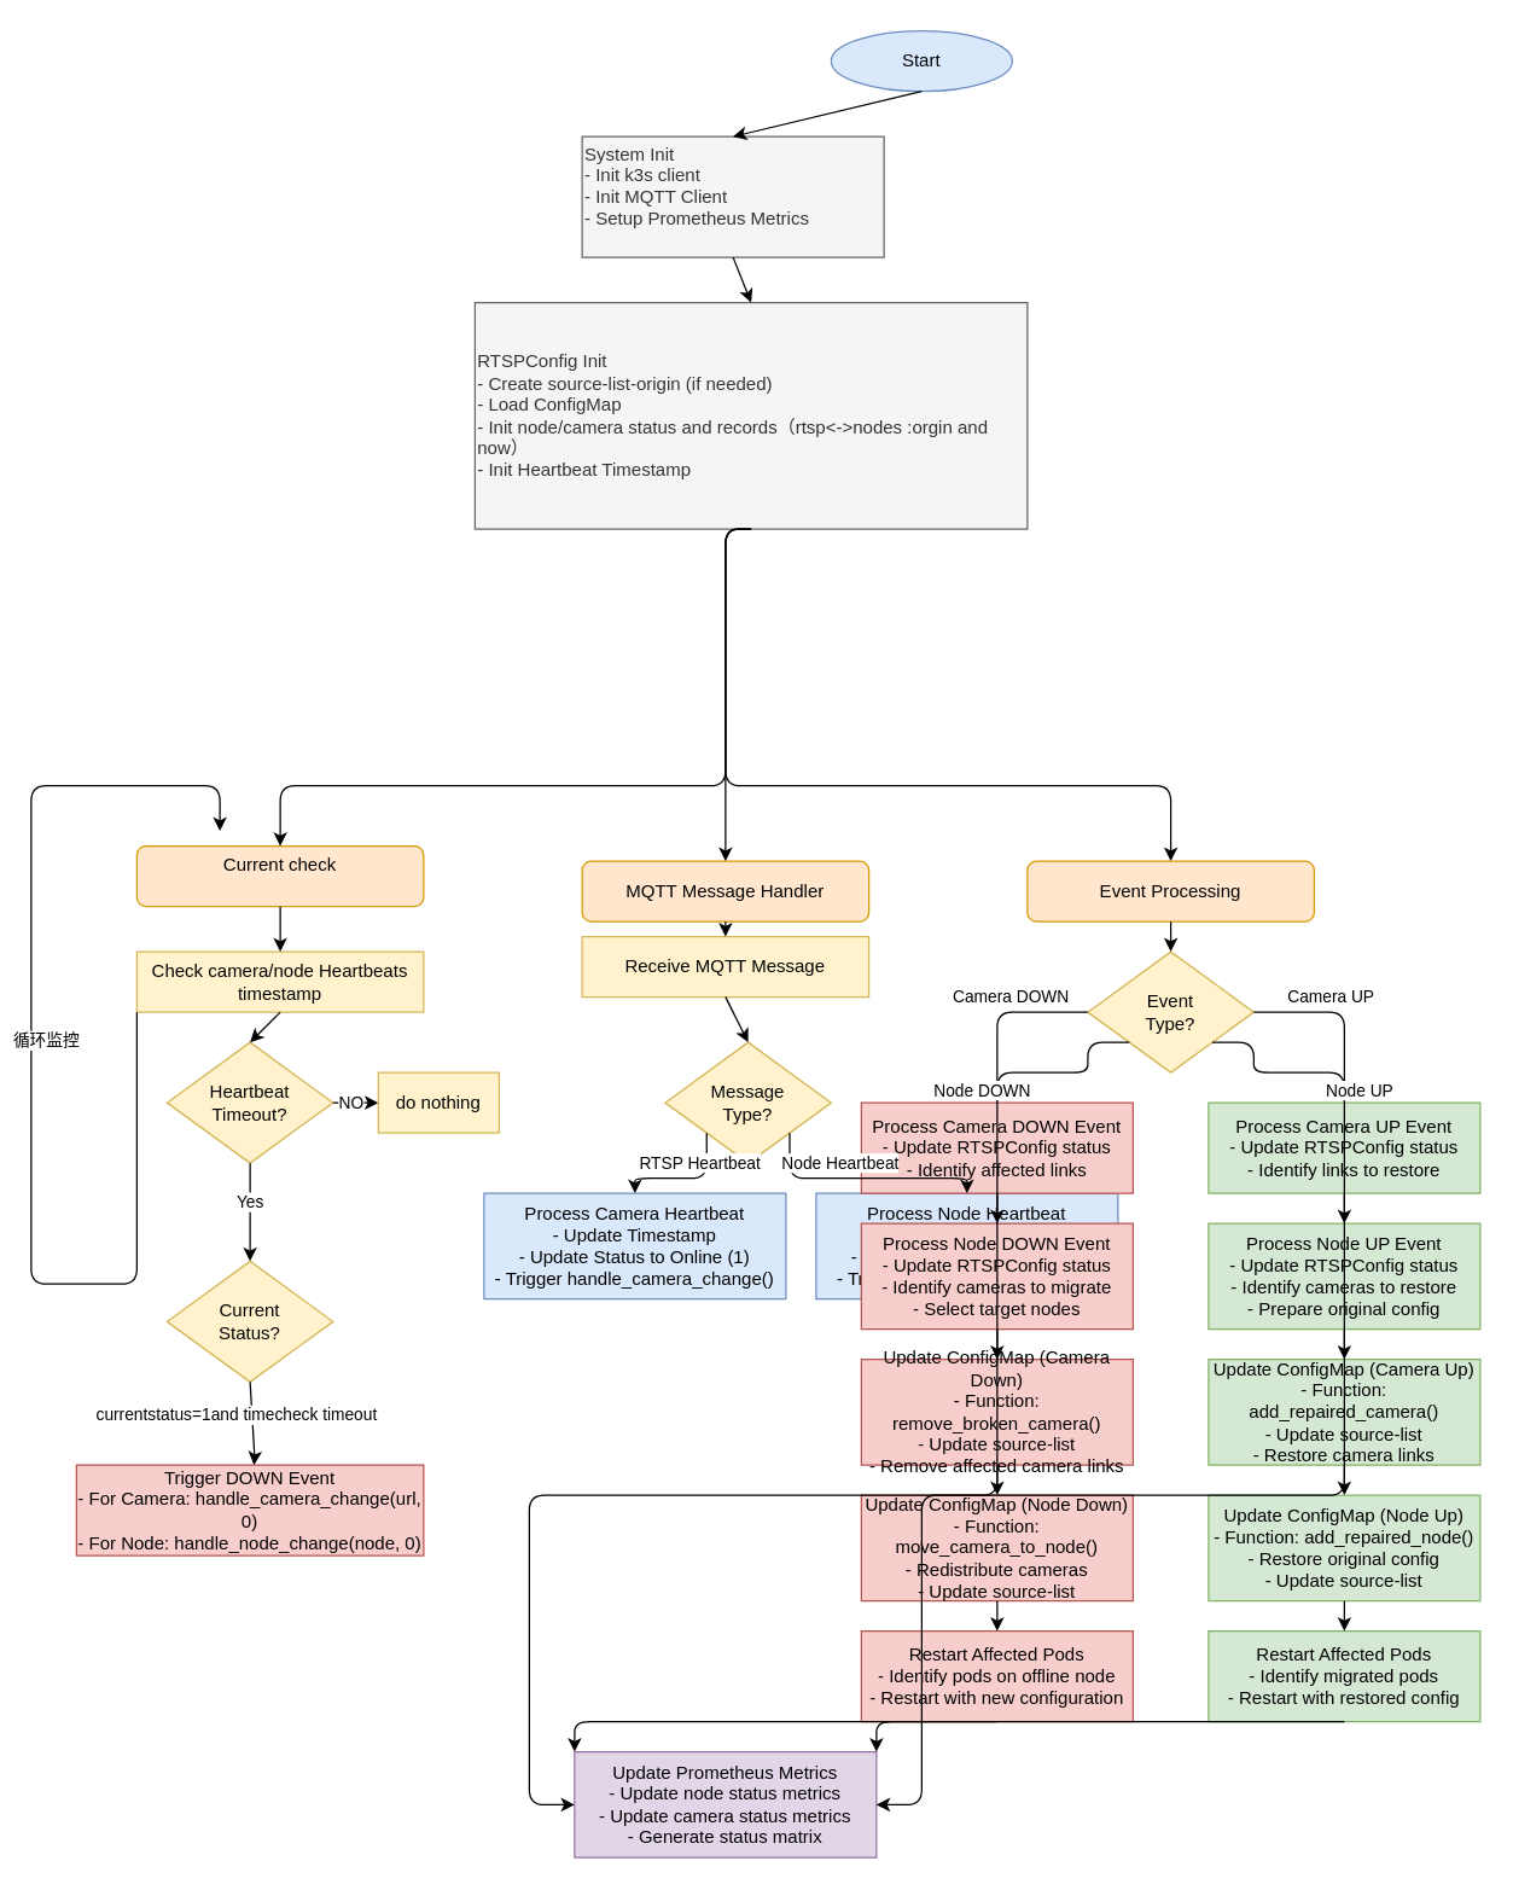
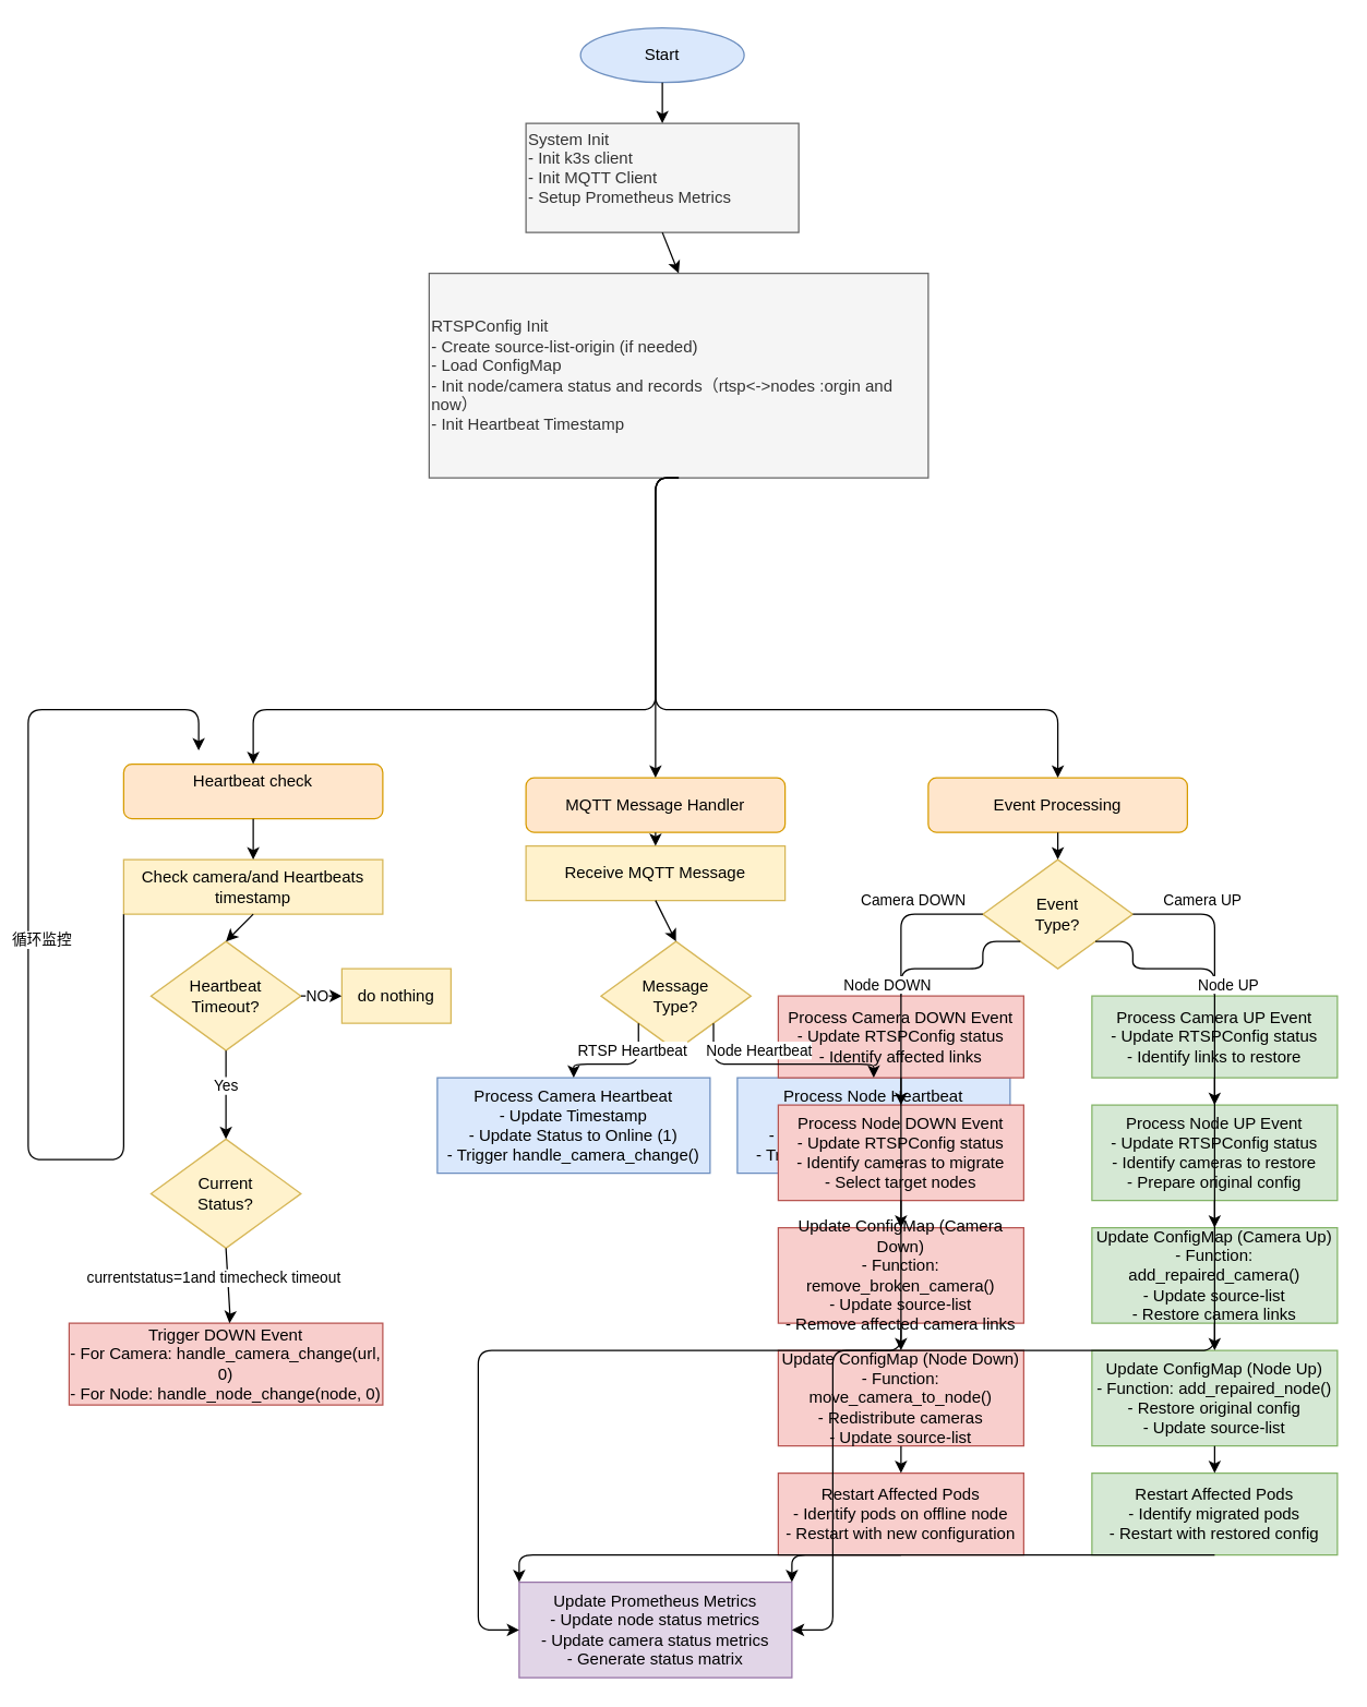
- <mxCell id="2" value="Start" style="ellipse;whiteSpace=wrap;html=1;fillColor=#dae8fc;strokeColor=#6c8ebf;" vertex="1" parent="1"><mxGeometry x="550" y="20" width="120" height="40" as="geometry" /></mxCell>
+ <mxCell id="2" value="Start" style="ellipse;whiteSpace=wrap;html=1;fillColor=#dae8fc;strokeColor=#6c8ebf;" vertex="1" parent="1"><mxGeometry x="425" y="20" width="120" height="40" as="geometry" /></mxCell>
- <mxCell id="6" value="Current check&lt;div&gt;&lt;br&gt;&lt;/div&gt;" style="rounded=1;whiteSpace=wrap;html=1;fillColor=#ffe6cc;strokeColor=#d79b00;" vertex="1" parent="1"><mxGeometry x="90" y="560" width="190" height="40" as="geometry" /></mxCell>
+ <mxCell id="6" value="Heartbeat check&lt;div&gt;&lt;br&gt;&lt;/div&gt;" style="rounded=1;whiteSpace=wrap;html=1;fillColor=#ffe6cc;strokeColor=#d79b00;" vertex="1" parent="1"><mxGeometry x="90" y="560" width="190" height="40" as="geometry" /></mxCell>
- <mxCell id="7" value="Check camera/node Heartbeats timestamp" style="rounded=0;whiteSpace=wrap;html=1;fillColor=#fff2cc;strokeColor=#d6b656;" vertex="1" parent="1"><mxGeometry x="90" y="630" width="190" height="40" as="geometry" /></mxCell>
+ <mxCell id="7" value="Check camera/and Heartbeats timestamp" style="rounded=0;whiteSpace=wrap;html=1;fillColor=#fff2cc;strokeColor=#d6b656;" vertex="1" parent="1"><mxGeometry x="90" y="630" width="190" height="40" as="geometry" /></mxCell>
